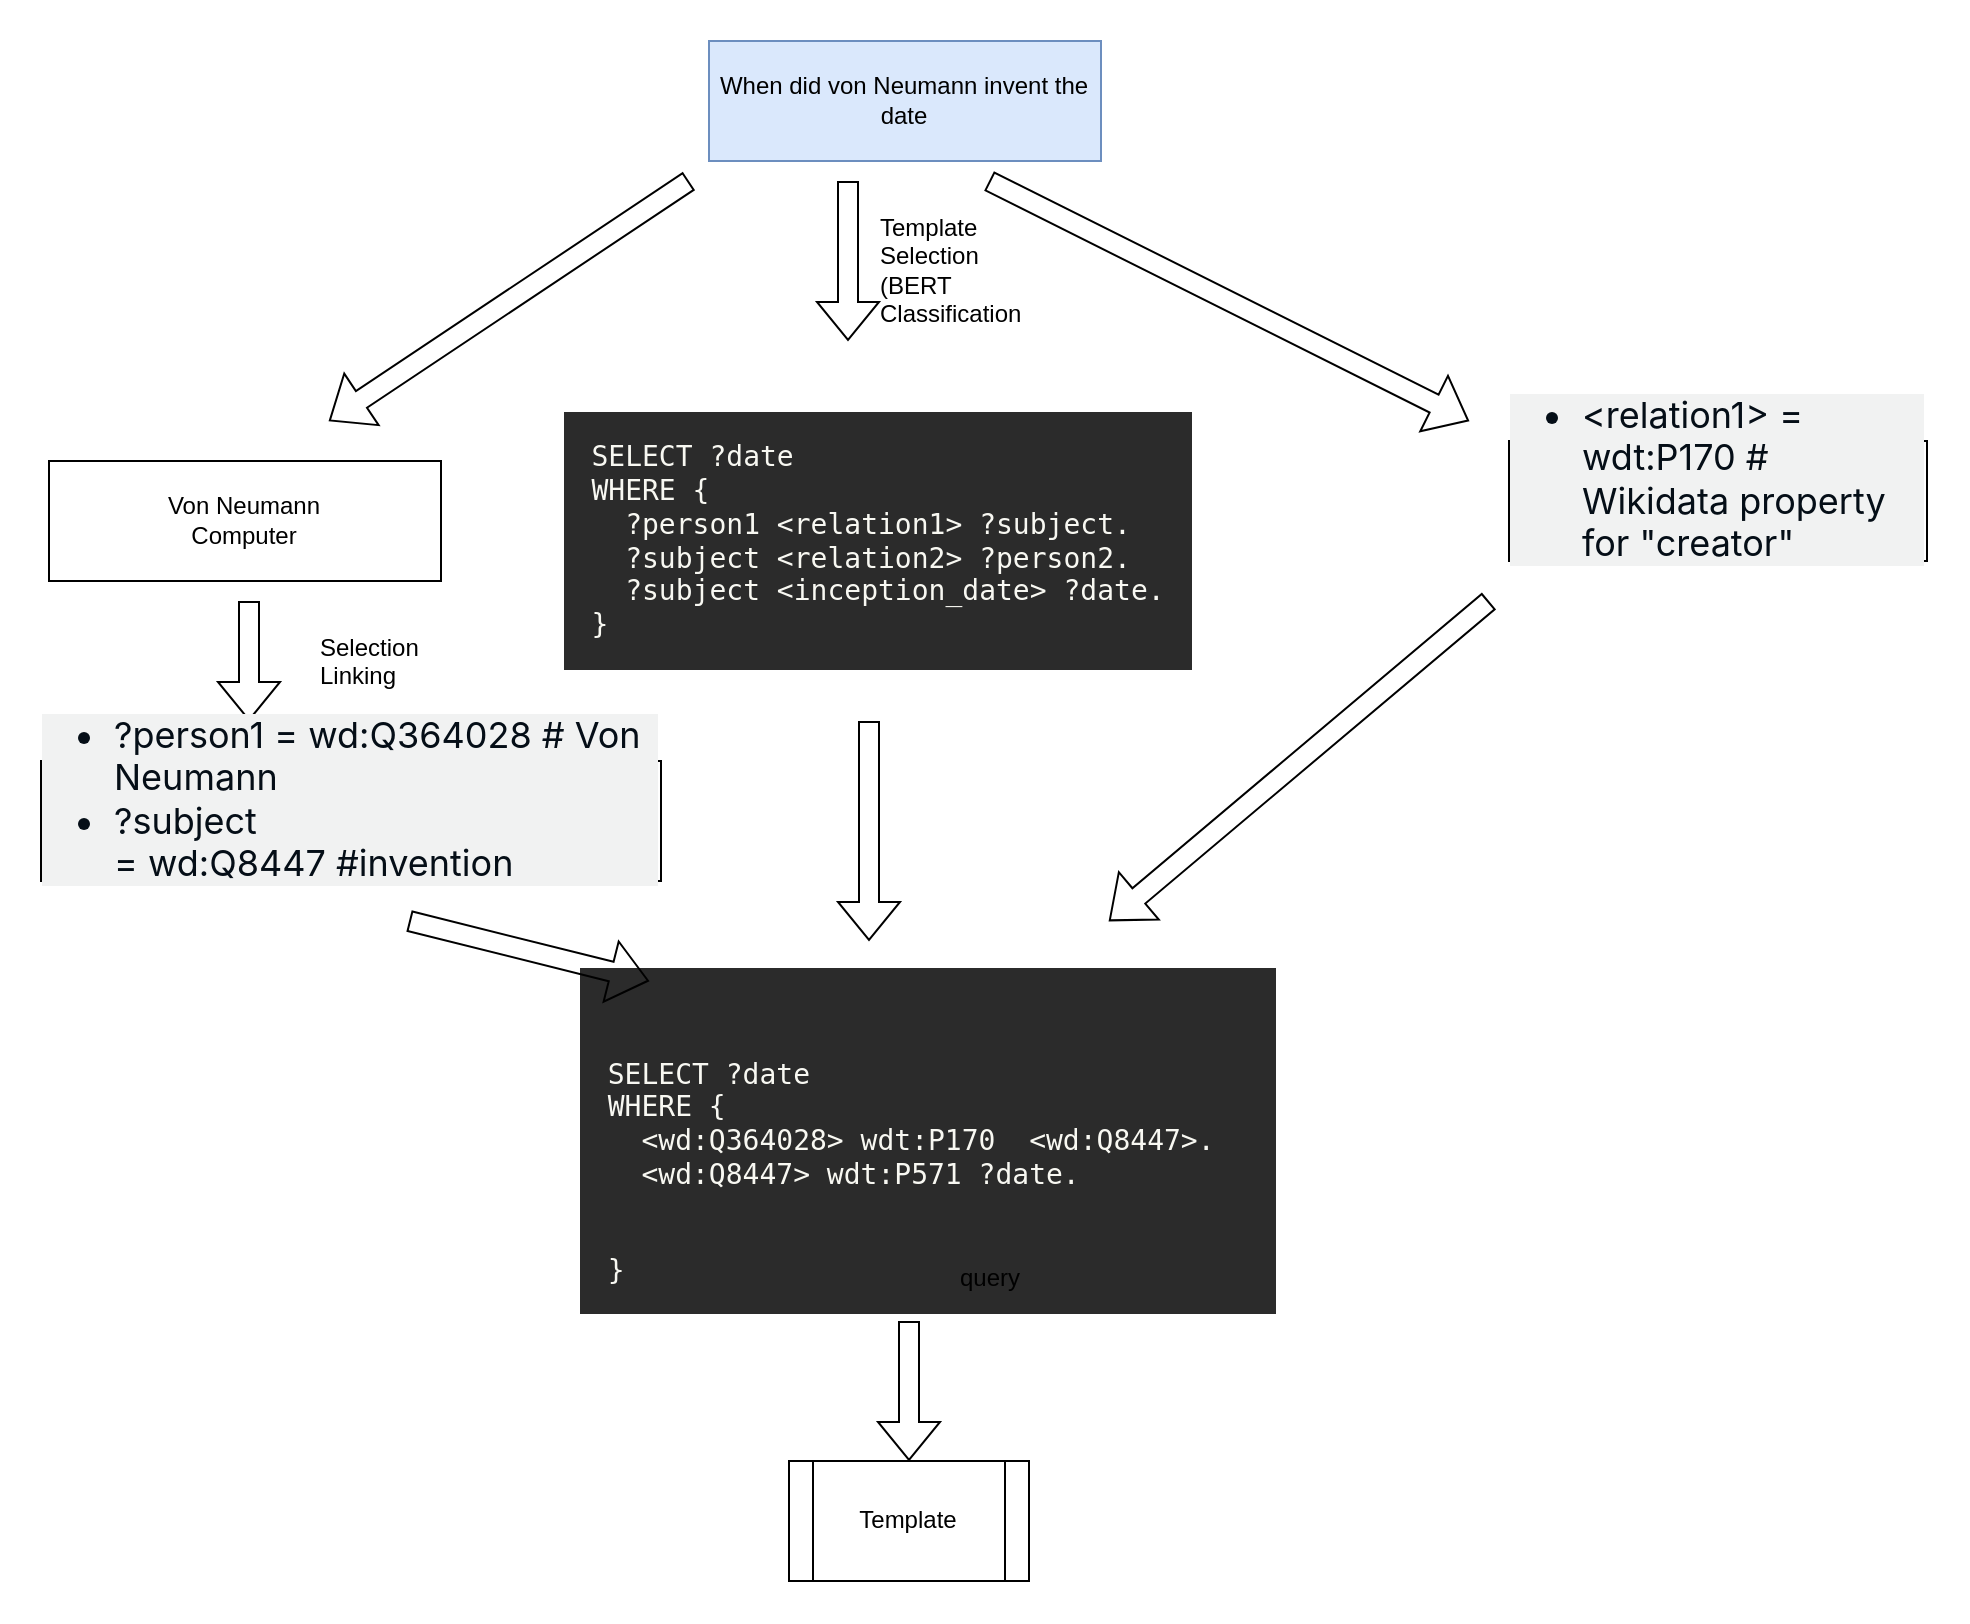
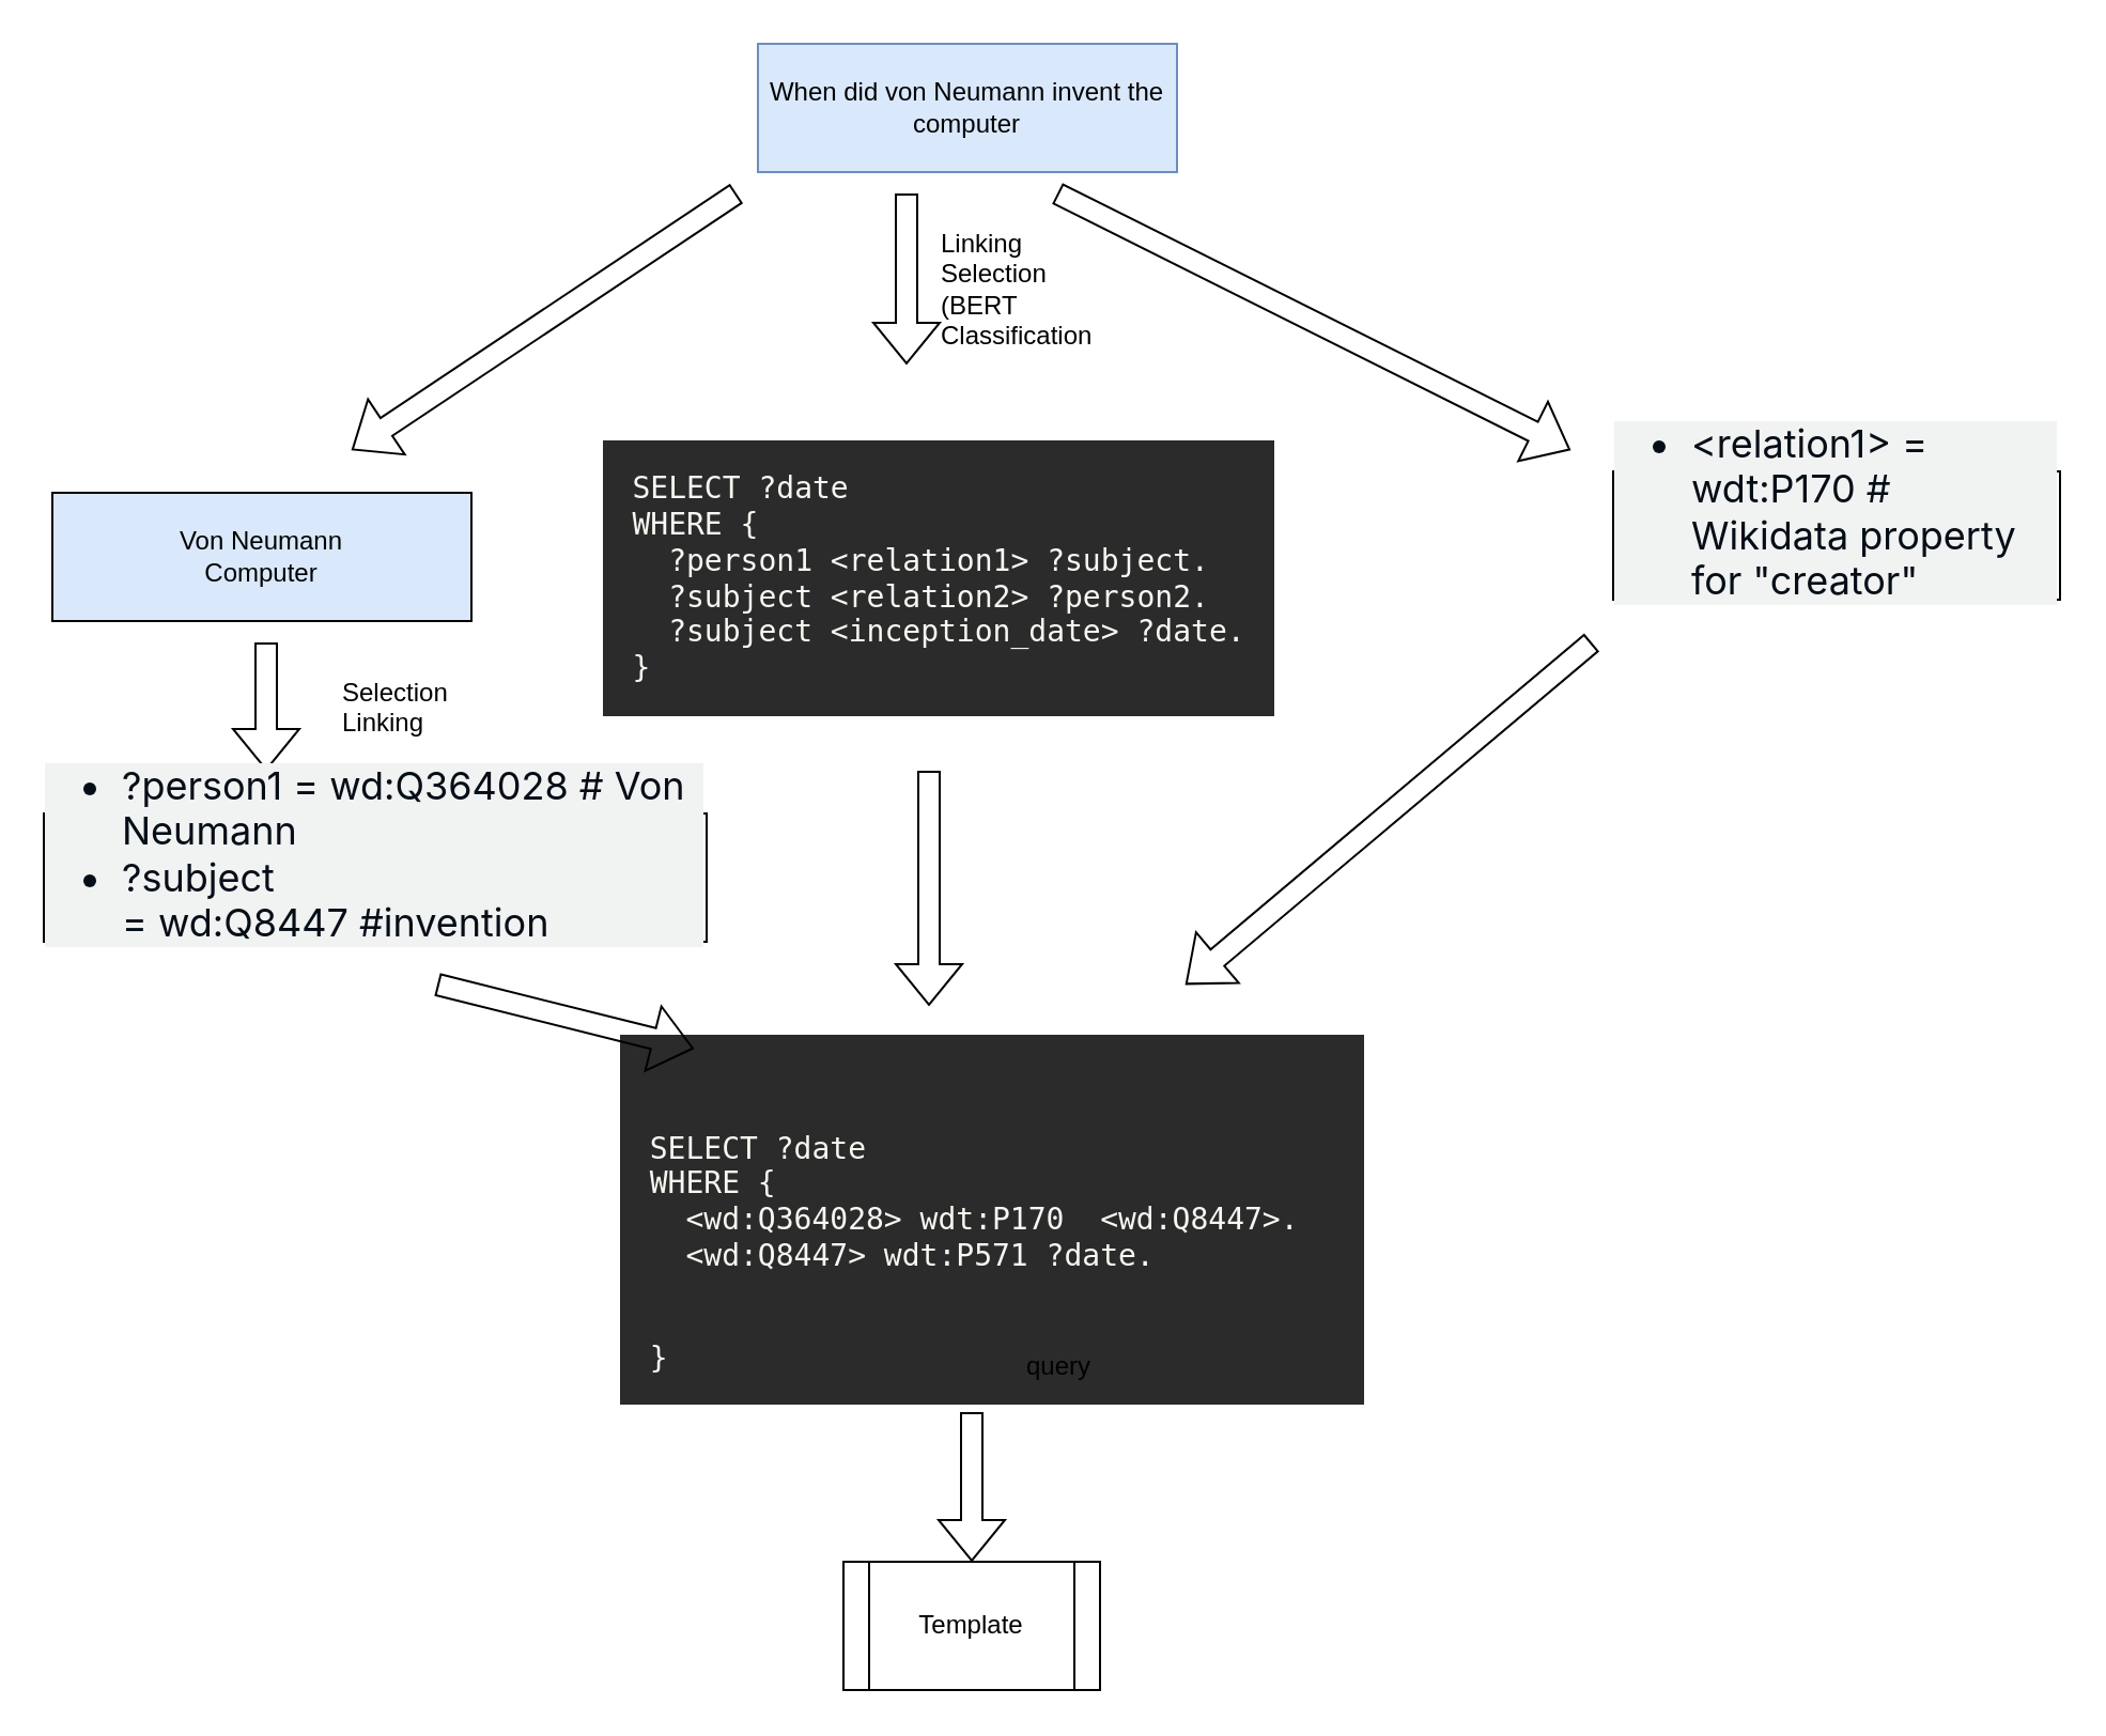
- <mxCell id="2" value="When did von Neumann invent the date" style="rounded=0;whiteSpace=wrap;html=1;fillColor=#dae8fc;strokeColor=#6c8ebf;" vertex="1" parent="1"><mxGeometry x="354" y="20" width="196" height="60" as="geometry" /></mxCell>
+ <mxCell id="2" value="When did von Neumann invent the computer" style="rounded=0;whiteSpace=wrap;html=1;fillColor=#dae8fc;strokeColor=#6c8ebf;" vertex="1" parent="1"><mxGeometry x="354" y="20" width="196" height="60" as="geometry" /></mxCell>
- <mxCell id="6" value="Template Selection&lt;br&gt;(BERT Classification)" style="text;strokeColor=none;fillColor=none;spacingLeft=4;spacingRight=4;overflow=hidden;rotatable=0;points=[[0,0.5],[1,0.5]];portConstraint=eastwest;fontSize=12;whiteSpace=wrap;html=1;" vertex="1" parent="1"><mxGeometry x="434" y="100" width="80" height="70" as="geometry" /></mxCell>
+ <mxCell id="6" value="Linking Selection&lt;br&gt;(BERT Classification)" style="text;strokeColor=none;fillColor=none;spacingLeft=4;spacingRight=4;overflow=hidden;rotatable=0;points=[[0,0.5],[1,0.5]];portConstraint=eastwest;fontSize=12;whiteSpace=wrap;html=1;" vertex="1" parent="1"><mxGeometry x="434" y="100" width="80" height="70" as="geometry" /></mxCell>
- <mxCell id="7" value="Von Neumann&lt;br&gt;Computer" style="rounded=0;whiteSpace=wrap;html=1;" vertex="1" parent="1"><mxGeometry x="24" y="230" width="196" height="60" as="geometry" /></mxCell>
+ <mxCell id="7" value="Von Neumann&lt;br&gt;Computer" style="rounded=0;whiteSpace=wrap;html=1;fillColor=#dae8fc;" vertex="1" parent="1"><mxGeometry x="24" y="230" width="196" height="60" as="geometry" /></mxCell>
